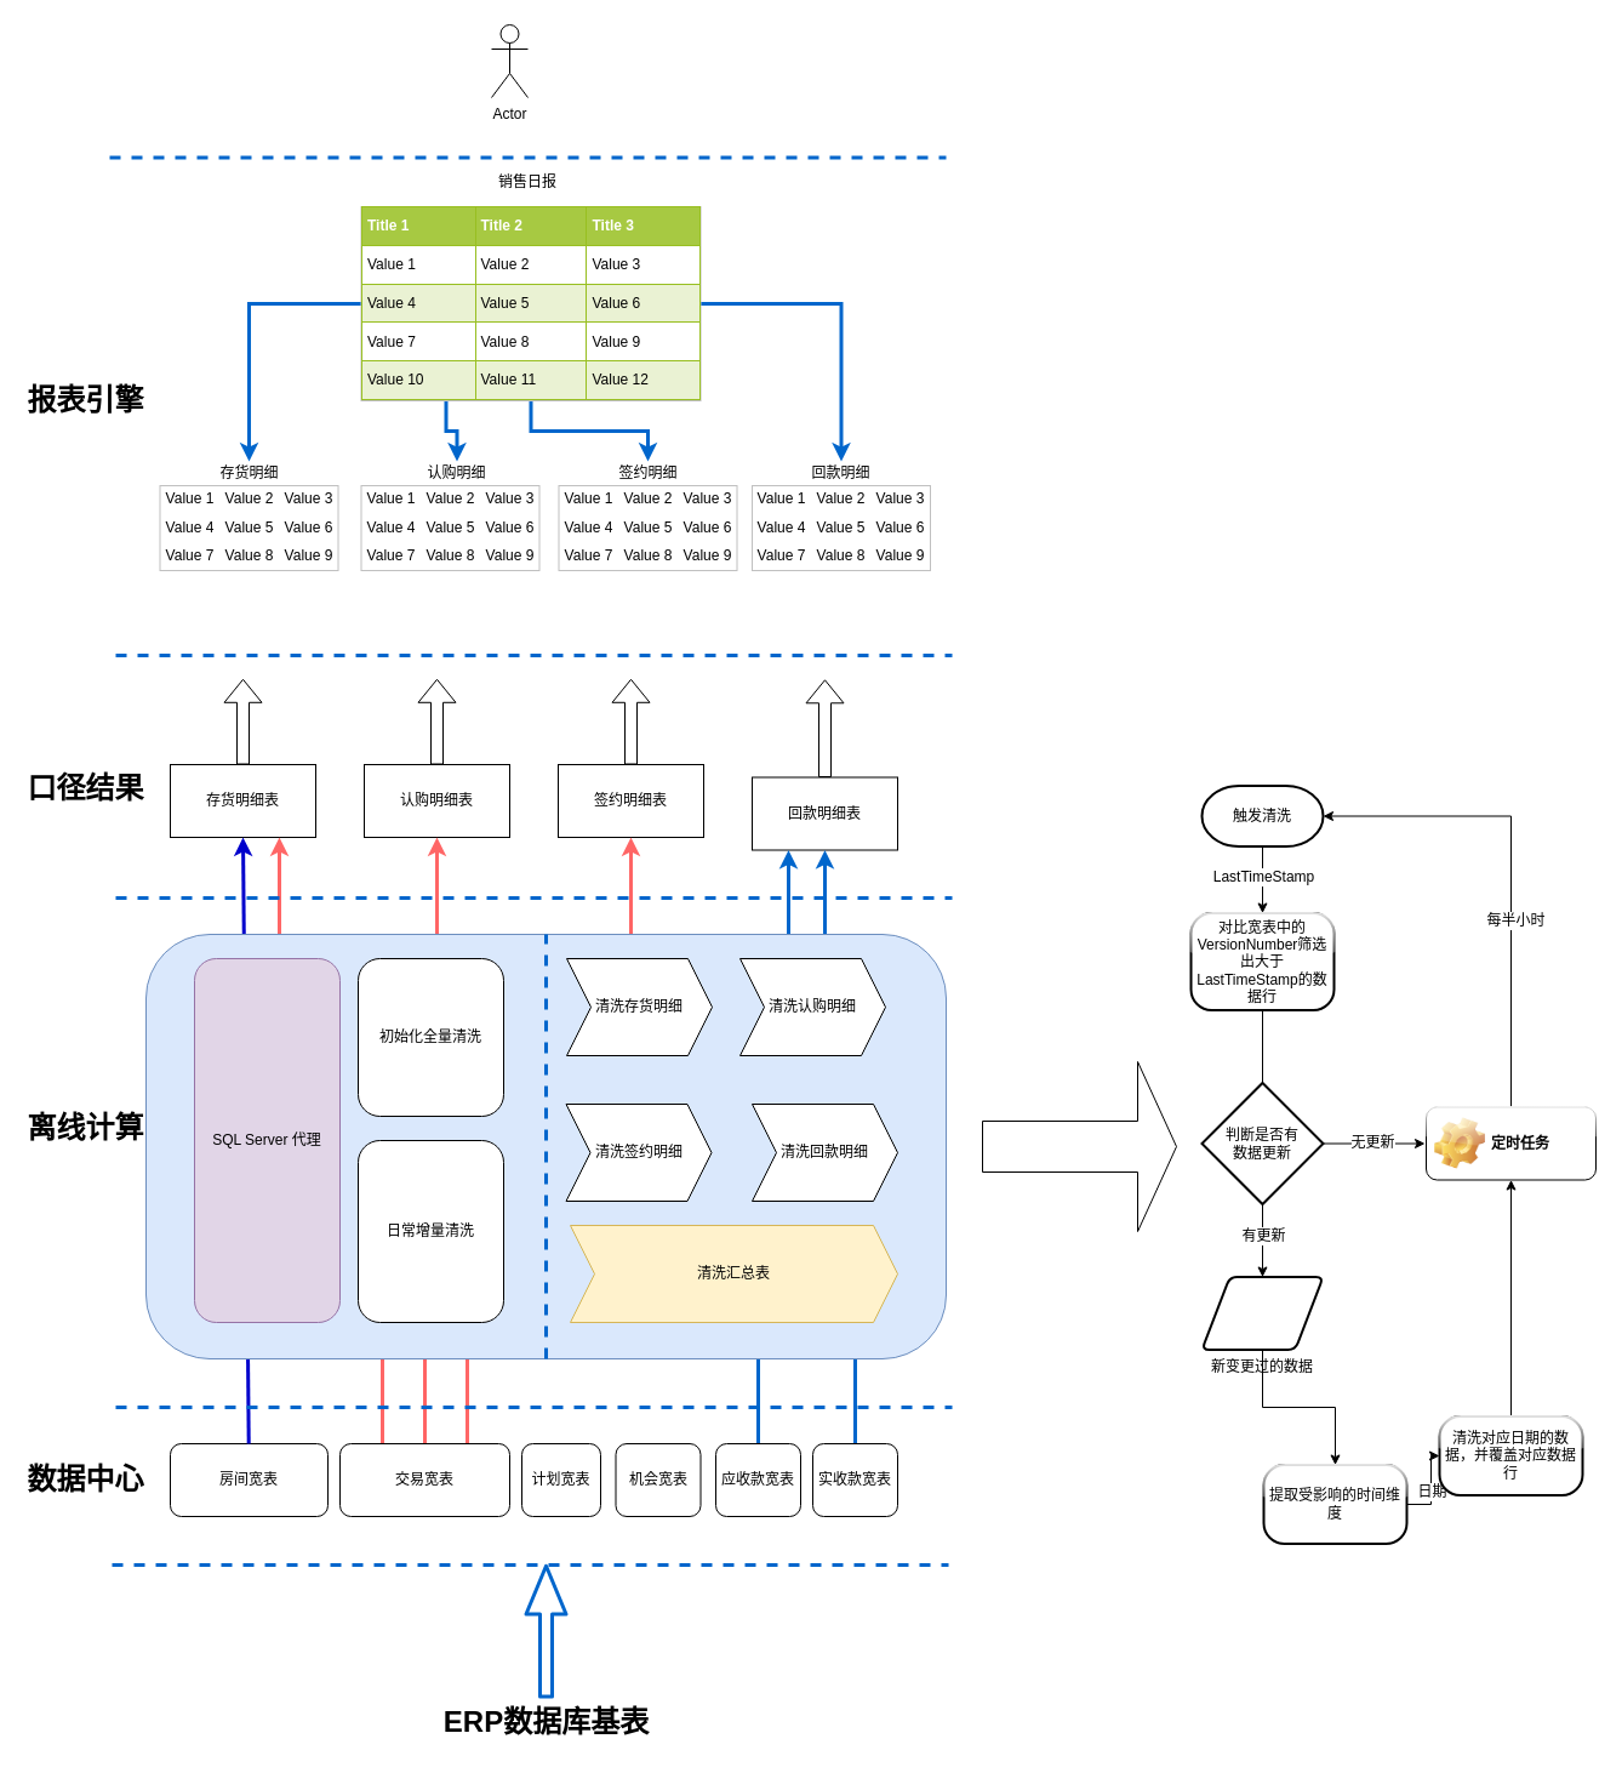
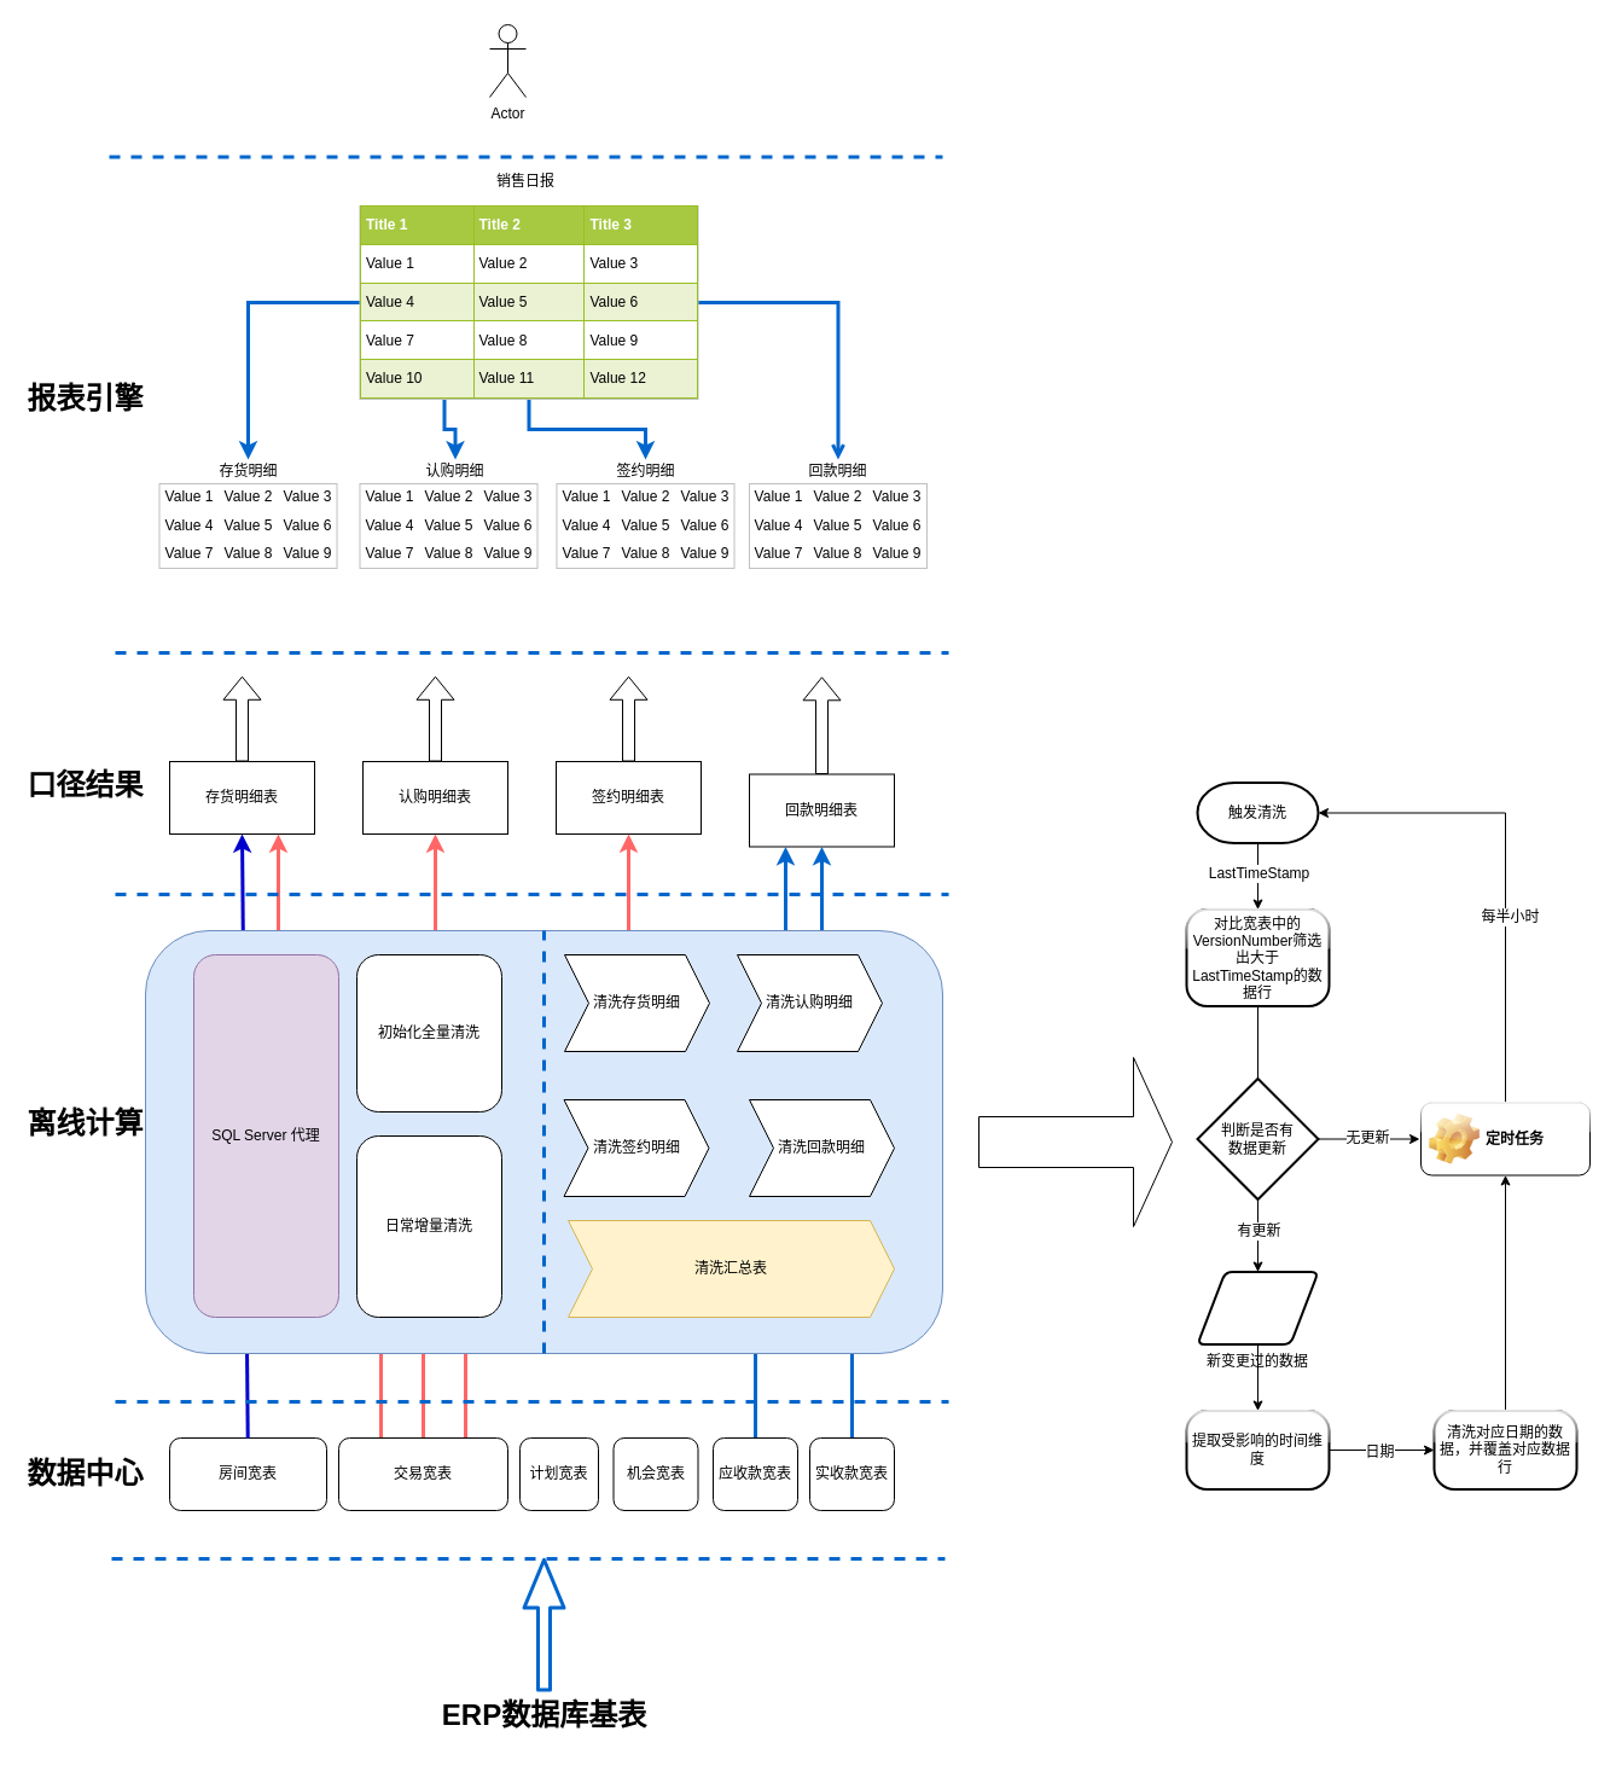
- <mxCell id="33" style="edgeStyle=orthogonalEdgeStyle;rounded=0;orthogonalLoop=1;jettySize=auto;html=1;strokeColor=#0066CC;strokeWidth=3;" parent="1" source="34" target="53" edge="1"><mxGeometry relative="1" as="geometry" /></mxCell>
+ <mxCell id="33" style="edgeStyle=orthogonalEdgeStyle;rounded=0;orthogonalLoop=1;jettySize=auto;html=1;strokeColor=#0066CC;strokeWidth=3;endArrow=open;" parent="1" source="34" target="53" edge="1"><mxGeometry relative="1" as="geometry" /></mxCell>
- <mxCell id="66" value="提取受影响的时间维度" style="rounded=1;absoluteArcSize=1;arcSize=34;strokeWidth=2;glass=1;direction=east;verticalAlign=middle;html=1;whiteSpace=wrap;" parent="1" vertex="1"><mxGeometry x="1042" y="1207.5" width="118" height="65" as="geometry" /></mxCell>
+ <mxCell id="66" value="提取受影响的时间维度" style="rounded=1;absoluteArcSize=1;arcSize=34;strokeWidth=2;glass=1;direction=east;verticalAlign=middle;html=1;whiteSpace=wrap;" parent="1" vertex="1"><mxGeometry x="982" y="1167.5" width="118" height="65" as="geometry" /></mxCell>
